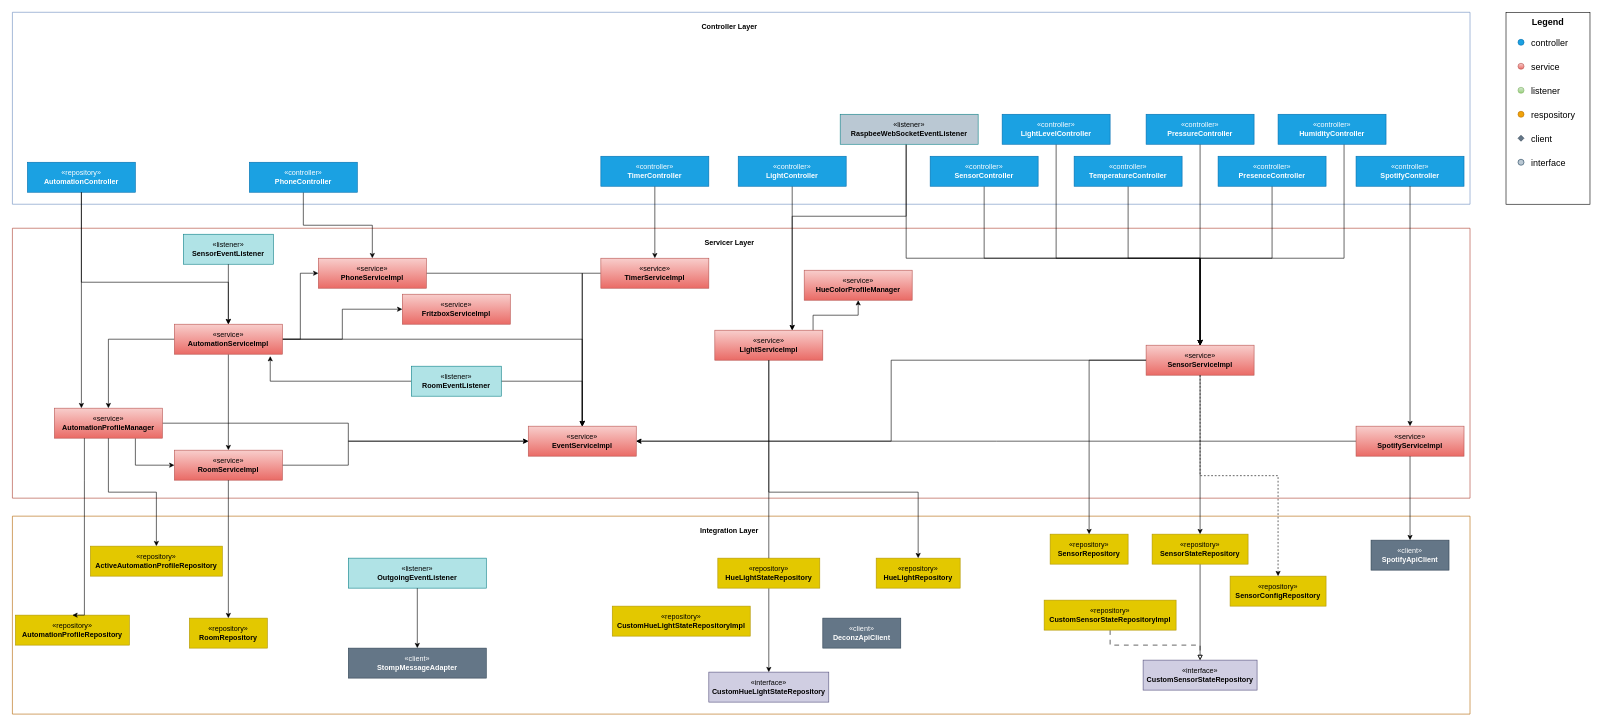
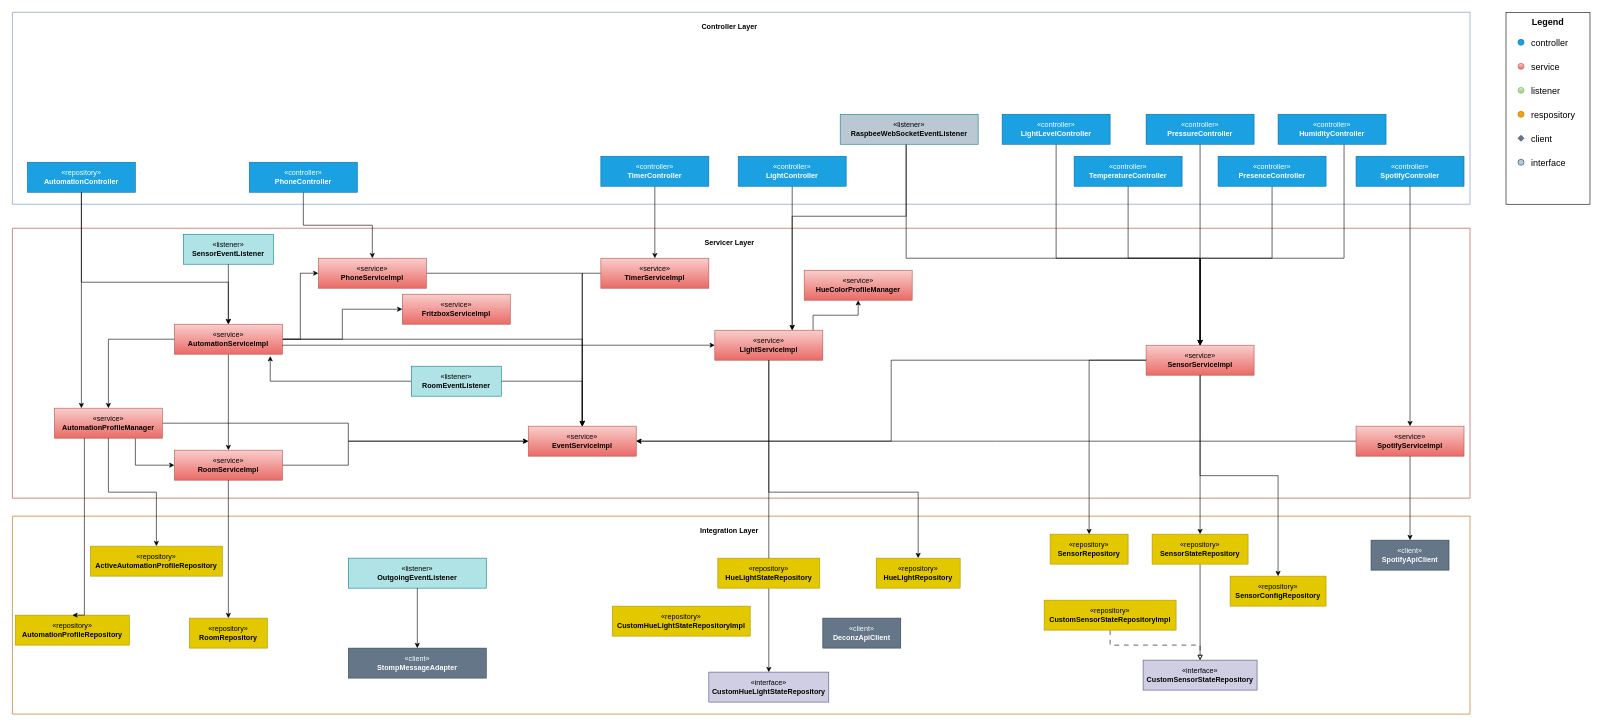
- <mxCell id="102" value="«controller»&lt;br&gt;&lt;b&gt;SensorController&lt;/b&gt;" style="html=1;whiteSpace=wrap;fillColor=#1ba1e2;fontColor=#ffffff;strokeColor=#006EAF;" parent="1" vertex="1"><mxGeometry x="1550" y="260" width="180" height="50" as="geometry" /></mxCell>
- <mxCell id="78" style="edgeStyle=orthogonalEdgeStyle;rounded=0;orthogonalLoop=1;jettySize=auto;html=1;" parent="1" source="102" target="27" edge="1"><mxGeometry relative="1" as="geometry"><Array as="points"><mxPoint x="1640" y="430" /><mxPoint x="2000" y="430" /></Array></mxGeometry></mxCell>
+ <mxCell id="10" style="edgeStyle=orthogonalEdgeStyle;rounded=0;orthogonalLoop=1;jettySize=auto;html=1;exitX=1;exitY=0.75;exitDx=0;exitDy=0;" parent="5" source="16" target="21" edge="1"><mxGeometry relative="1" as="geometry"><Array as="points"><mxPoint x="450" y="195" /></Array></mxGeometry></mxCell>
- <mxCell id="63" style="edgeStyle=orthogonalEdgeStyle;rounded=0;orthogonalLoop=1;jettySize=auto;html=1;dashed=1;" parent="1" source="27" target="53" edge="1"><mxGeometry relative="1" as="geometry" /></mxCell>
+ <mxCell id="63" style="edgeStyle=orthogonalEdgeStyle;rounded=0;orthogonalLoop=1;jettySize=auto;html=1;" parent="1" source="27" target="53" edge="1"><mxGeometry relative="1" as="geometry" /></mxCell>
